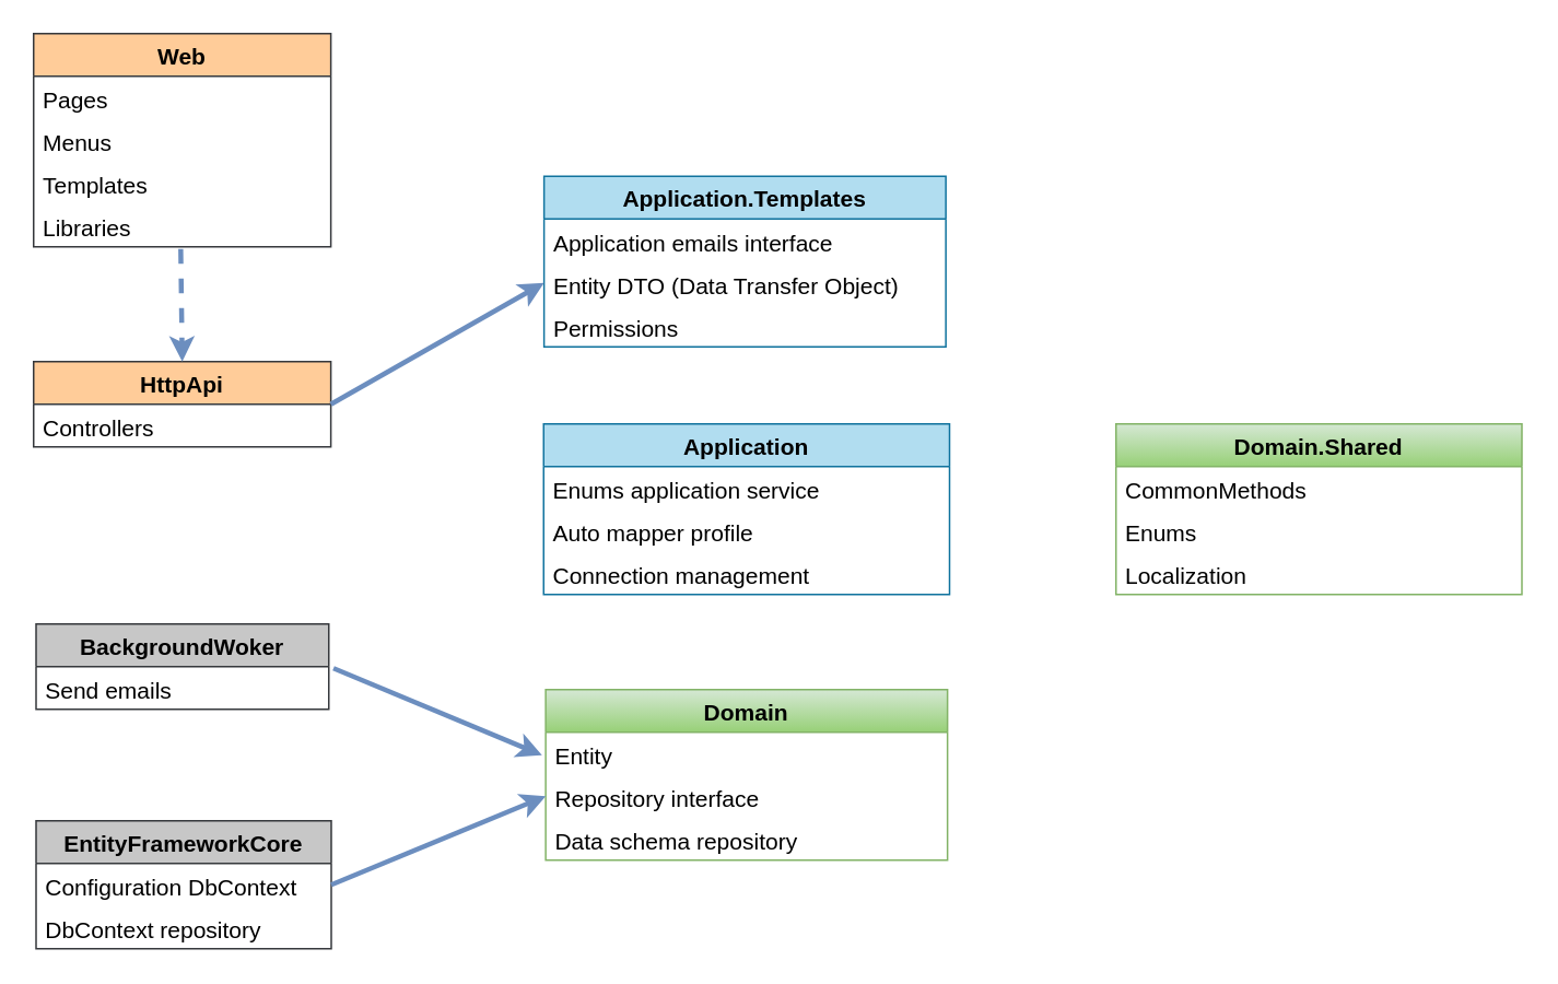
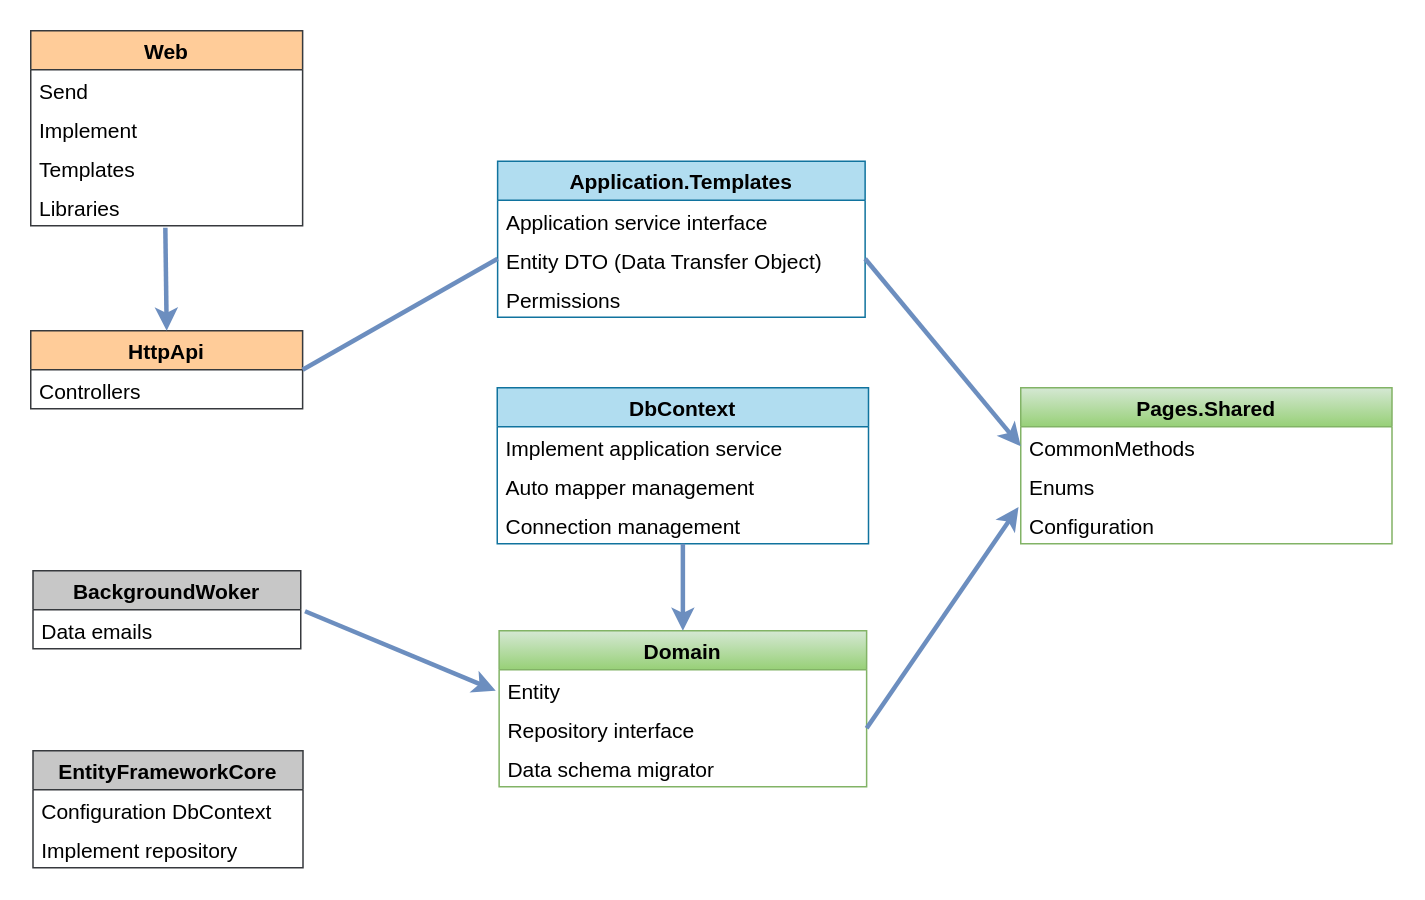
- <mxCell id="22" value="Pages" style="text;strokeColor=none;fillColor=none;align=left;verticalAlign=top;spacingLeft=4;spacingRight=4;overflow=hidden;rotatable=0;points=[[0,0.5],[1,0.5]];portConstraint=eastwest;fontSize=14;" parent="21" vertex="1"><mxGeometry y="26" width="181.25" height="26" as="geometry" /></mxCell>
+ <mxCell id="22" value="Send" style="text;strokeColor=none;fillColor=none;align=left;verticalAlign=top;spacingLeft=4;spacingRight=4;overflow=hidden;rotatable=0;points=[[0,0.5],[1,0.5]];portConstraint=eastwest;fontSize=14;" parent="21" vertex="1"><mxGeometry y="26" width="181.25" height="26" as="geometry" /></mxCell>
- <mxCell id="23" value="Menus" style="text;strokeColor=none;fillColor=none;align=left;verticalAlign=top;spacingLeft=4;spacingRight=4;overflow=hidden;rotatable=0;points=[[0,0.5],[1,0.5]];portConstraint=eastwest;fontSize=14;" parent="21" vertex="1"><mxGeometry y="52" width="181.25" height="26" as="geometry" /></mxCell>
+ <mxCell id="23" value="Implement" style="text;strokeColor=none;fillColor=none;align=left;verticalAlign=top;spacingLeft=4;spacingRight=4;overflow=hidden;rotatable=0;points=[[0,0.5],[1,0.5]];portConstraint=eastwest;fontSize=14;" parent="21" vertex="1"><mxGeometry y="52" width="181.25" height="26" as="geometry" /></mxCell>
- <mxCell id="18" value="Application emails interface" style="text;strokeColor=none;fillColor=none;align=left;verticalAlign=top;spacingLeft=4;spacingRight=4;overflow=hidden;rotatable=0;points=[[0,0.5],[1,0.5]];portConstraint=eastwest;fontSize=14;" parent="17" vertex="1"><mxGeometry y="26" width="245" height="26" as="geometry" /></mxCell>
+ <mxCell id="18" value="Application service interface" style="text;strokeColor=none;fillColor=none;align=left;verticalAlign=top;spacingLeft=4;spacingRight=4;overflow=hidden;rotatable=0;points=[[0,0.5],[1,0.5]];portConstraint=eastwest;fontSize=14;" parent="17" vertex="1"><mxGeometry y="26" width="245" height="26" as="geometry" /></mxCell>
- <mxCell id="36" style="edgeStyle=none;rounded=0;orthogonalLoop=1;jettySize=auto;html=1;exitX=0.495;exitY=1.051;exitDx=0;exitDy=0;entryX=0.5;entryY=0;entryDx=0;entryDy=0;strokeWidth=3;fontSize=18;exitPerimeter=0;fillColor=#dae8fc;strokeColor=#6c8ebf;dashed=1;" parent="1" source="25" target="26" edge="1"><mxGeometry relative="1" as="geometry"><mxPoint x="207.806" y="104.854" as="sourcePoint" /><mxPoint x="341.25" y="156" as="targetPoint" /></mxGeometry></mxCell>
+ <mxCell id="36" style="edgeStyle=none;rounded=0;orthogonalLoop=1;jettySize=auto;html=1;exitX=0.495;exitY=1.051;exitDx=0;exitDy=0;entryX=0.5;entryY=0;entryDx=0;entryDy=0;strokeWidth=3;fontSize=18;exitPerimeter=0;fillColor=#dae8fc;strokeColor=#6c8ebf;" parent="1" source="25" target="26" edge="1"><mxGeometry relative="1" as="geometry"><mxPoint x="207.806" y="104.854" as="sourcePoint" /><mxPoint x="341.25" y="156" as="targetPoint" /></mxGeometry></mxCell>
- <mxCell id="28" style="edgeStyle=none;rounded=0;orthogonalLoop=1;jettySize=auto;html=1;exitX=1;exitY=0.5;exitDx=0;exitDy=0;entryX=0;entryY=0.5;entryDx=0;entryDy=0;strokeWidth=3;fontSize=18;fillColor=#dae8fc;strokeColor=#6c8ebf;" parent="1" source="26" target="19" edge="1"><mxGeometry relative="1" as="geometry" /></mxCell>
+ <mxCell id="28" style="edgeStyle=none;rounded=0;orthogonalLoop=1;jettySize=auto;html=1;exitX=1;exitY=0.5;exitDx=0;exitDy=0;entryX=0;entryY=0.5;entryDx=0;entryDy=0;strokeWidth=3;fontSize=18;fillColor=#dae8fc;strokeColor=#6c8ebf;endArrow=none;" parent="1" source="26" target="19" edge="1"><mxGeometry relative="1" as="geometry" /></mxCell>
+ <mxCell id="30" style="edgeStyle=none;rounded=0;orthogonalLoop=1;jettySize=auto;html=1;exitX=1;exitY=0.5;exitDx=0;exitDy=0;entryX=0;entryY=0.5;entryDx=0;entryDy=0;strokeWidth=3;fontSize=18;fillColor=#dae8fc;strokeColor=#6c8ebf;" parent="1" source="19" target="6" edge="1"><mxGeometry relative="1" as="geometry" /></mxCell>
- <mxCell id="13" value="Application" style="swimlane;fontStyle=1;childLayout=stackLayout;horizontal=1;startSize=26;fillColor=#b1ddf0;horizontalStack=0;resizeParent=1;resizeParentMax=0;resizeLast=0;collapsible=1;marginBottom=0;fontSize=14;strokeColor=#10739e;" parent="1" vertex="1"><mxGeometry x="331" y="258" width="247.5" height="104" as="geometry" /></mxCell>
+ <mxCell id="13" value="DbContext" style="swimlane;fontStyle=1;childLayout=stackLayout;horizontal=1;startSize=26;fillColor=#b1ddf0;horizontalStack=0;resizeParent=1;resizeParentMax=0;resizeLast=0;collapsible=1;marginBottom=0;fontSize=14;strokeColor=#10739e;" parent="1" vertex="1"><mxGeometry x="331" y="258" width="247.5" height="104" as="geometry" /></mxCell>
- <mxCell id="5" value="Domain.Shared" style="swimlane;fontStyle=1;childLayout=stackLayout;horizontal=1;startSize=26;fillColor=#d5e8d4;horizontalStack=0;resizeParent=1;resizeParentMax=0;resizeLast=0;collapsible=1;marginBottom=0;fontSize=14;strokeColor=#82b366;gradientColor=#97d077;" parent="1" vertex="1"><mxGeometry x="680" y="258" width="247.5" height="104" as="geometry" /></mxCell>
+ <mxCell id="5" value="Pages.Shared" style="swimlane;fontStyle=1;childLayout=stackLayout;horizontal=1;startSize=26;fillColor=#d5e8d4;horizontalStack=0;resizeParent=1;resizeParentMax=0;resizeLast=0;collapsible=1;marginBottom=0;fontSize=14;strokeColor=#82b366;gradientColor=#97d077;" parent="1" vertex="1"><mxGeometry x="680" y="258" width="247.5" height="104" as="geometry" /></mxCell>
- <mxCell id="14" value="Enums application service" style="text;strokeColor=none;fillColor=none;align=left;verticalAlign=top;spacingLeft=4;spacingRight=4;overflow=hidden;rotatable=0;points=[[0,0.5],[1,0.5]];portConstraint=eastwest;fontSize=14;" parent="13" vertex="1"><mxGeometry y="26" width="247.5" height="26" as="geometry" /></mxCell>
+ <mxCell id="14" value="Implement application service" style="text;strokeColor=none;fillColor=none;align=left;verticalAlign=top;spacingLeft=4;spacingRight=4;overflow=hidden;rotatable=0;points=[[0,0.5],[1,0.5]];portConstraint=eastwest;fontSize=14;" parent="13" vertex="1"><mxGeometry y="26" width="247.5" height="26" as="geometry" /></mxCell>
- <mxCell id="15" value="Auto mapper profile" style="text;strokeColor=none;fillColor=none;align=left;verticalAlign=top;spacingLeft=4;spacingRight=4;overflow=hidden;rotatable=0;points=[[0,0.5],[1,0.5]];portConstraint=eastwest;fontSize=14;" parent="13" vertex="1"><mxGeometry y="52" width="247.5" height="26" as="geometry" /></mxCell>
+ <mxCell id="15" value="Auto mapper management" style="text;strokeColor=none;fillColor=none;align=left;verticalAlign=top;spacingLeft=4;spacingRight=4;overflow=hidden;rotatable=0;points=[[0,0.5],[1,0.5]];portConstraint=eastwest;fontSize=14;" parent="13" vertex="1"><mxGeometry y="52" width="247.5" height="26" as="geometry" /></mxCell>
- <mxCell id="8" value="Localization&#10;" style="text;strokeColor=none;fillColor=none;align=left;verticalAlign=top;spacingLeft=4;spacingRight=4;overflow=hidden;rotatable=0;points=[[0,0.5],[1,0.5]];portConstraint=eastwest;fontSize=14;" parent="5" vertex="1"><mxGeometry y="78" width="247.5" height="26" as="geometry" /></mxCell>
+ <mxCell id="8" value="Configuration&#10;" style="text;strokeColor=none;fillColor=none;align=left;verticalAlign=top;spacingLeft=4;spacingRight=4;overflow=hidden;rotatable=0;points=[[0,0.5],[1,0.5]];portConstraint=eastwest;fontSize=14;" parent="5" vertex="1"><mxGeometry y="78" width="247.5" height="26" as="geometry" /></mxCell>
+ <mxCell id="29" style="edgeStyle=none;rounded=0;orthogonalLoop=1;jettySize=auto;html=1;entryX=0.5;entryY=0;entryDx=0;entryDy=0;strokeWidth=3;fontSize=18;fillColor=#dae8fc;strokeColor=#6c8ebf;" parent="1" source="16" target="9" edge="1"><mxGeometry relative="1" as="geometry" /></mxCell>
+ <mxCell id="31" style="edgeStyle=none;rounded=0;orthogonalLoop=1;jettySize=auto;html=1;exitX=1;exitY=0.5;exitDx=0;exitDy=0;entryX=-0.006;entryY=1.06;entryDx=0;entryDy=0;strokeWidth=3;fontSize=18;fillColor=#dae8fc;strokeColor=#6c8ebf;entryPerimeter=0;" parent="1" source="11" target="7" edge="1"><mxGeometry relative="1" as="geometry" /></mxCell>
- <mxCell id="35" value="Send emails" style="text;align=left;verticalAlign=top;spacingLeft=4;spacingRight=4;overflow=hidden;rotatable=0;points=[[0,0.5],[1,0.5]];portConstraint=eastwest;fontSize=14;" parent="34" vertex="1"><mxGeometry y="26" width="178.5" height="26" as="geometry" /></mxCell>
+ <mxCell id="35" value="Data emails" style="text;align=left;verticalAlign=top;spacingLeft=4;spacingRight=4;overflow=hidden;rotatable=0;points=[[0,0.5],[1,0.5]];portConstraint=eastwest;fontSize=14;" parent="34" vertex="1"><mxGeometry y="26" width="178.5" height="26" as="geometry" /></mxCell>
- <mxCell id="12" value="Data schema repository" style="text;strokeColor=none;fillColor=none;align=left;verticalAlign=top;spacingLeft=4;spacingRight=4;overflow=hidden;rotatable=0;points=[[0,0.5],[1,0.5]];portConstraint=eastwest;fontSize=14;" parent="9" vertex="1"><mxGeometry y="78" width="245" height="26" as="geometry" /></mxCell>
+ <mxCell id="12" value="Data schema migrator" style="text;strokeColor=none;fillColor=none;align=left;verticalAlign=top;spacingLeft=4;spacingRight=4;overflow=hidden;rotatable=0;points=[[0,0.5],[1,0.5]];portConstraint=eastwest;fontSize=14;" parent="9" vertex="1"><mxGeometry y="78" width="245" height="26" as="geometry" /></mxCell>
- <mxCell id="32" style="edgeStyle=none;rounded=0;orthogonalLoop=1;jettySize=auto;html=1;exitX=1;exitY=0.5;exitDx=0;exitDy=0;entryX=0;entryY=0.5;entryDx=0;entryDy=0;strokeWidth=3;fontSize=18;fillColor=#dae8fc;strokeColor=#6c8ebf;" parent="1" source="3" target="11" edge="1"><mxGeometry relative="1" as="geometry" /></mxCell>
- <mxCell id="4" value="DbContext repository" style="text;strokeColor=none;fillColor=none;align=left;verticalAlign=top;spacingLeft=4;spacingRight=4;overflow=hidden;rotatable=0;points=[[0,0.5],[1,0.5]];portConstraint=eastwest;fontSize=14;" parent="2" vertex="1"><mxGeometry y="52" width="180" height="26" as="geometry" /></mxCell>
+ <mxCell id="4" value="Implement repository" style="text;strokeColor=none;fillColor=none;align=left;verticalAlign=top;spacingLeft=4;spacingRight=4;overflow=hidden;rotatable=0;points=[[0,0.5],[1,0.5]];portConstraint=eastwest;fontSize=14;" parent="2" vertex="1"><mxGeometry y="52" width="180" height="26" as="geometry" /></mxCell>
